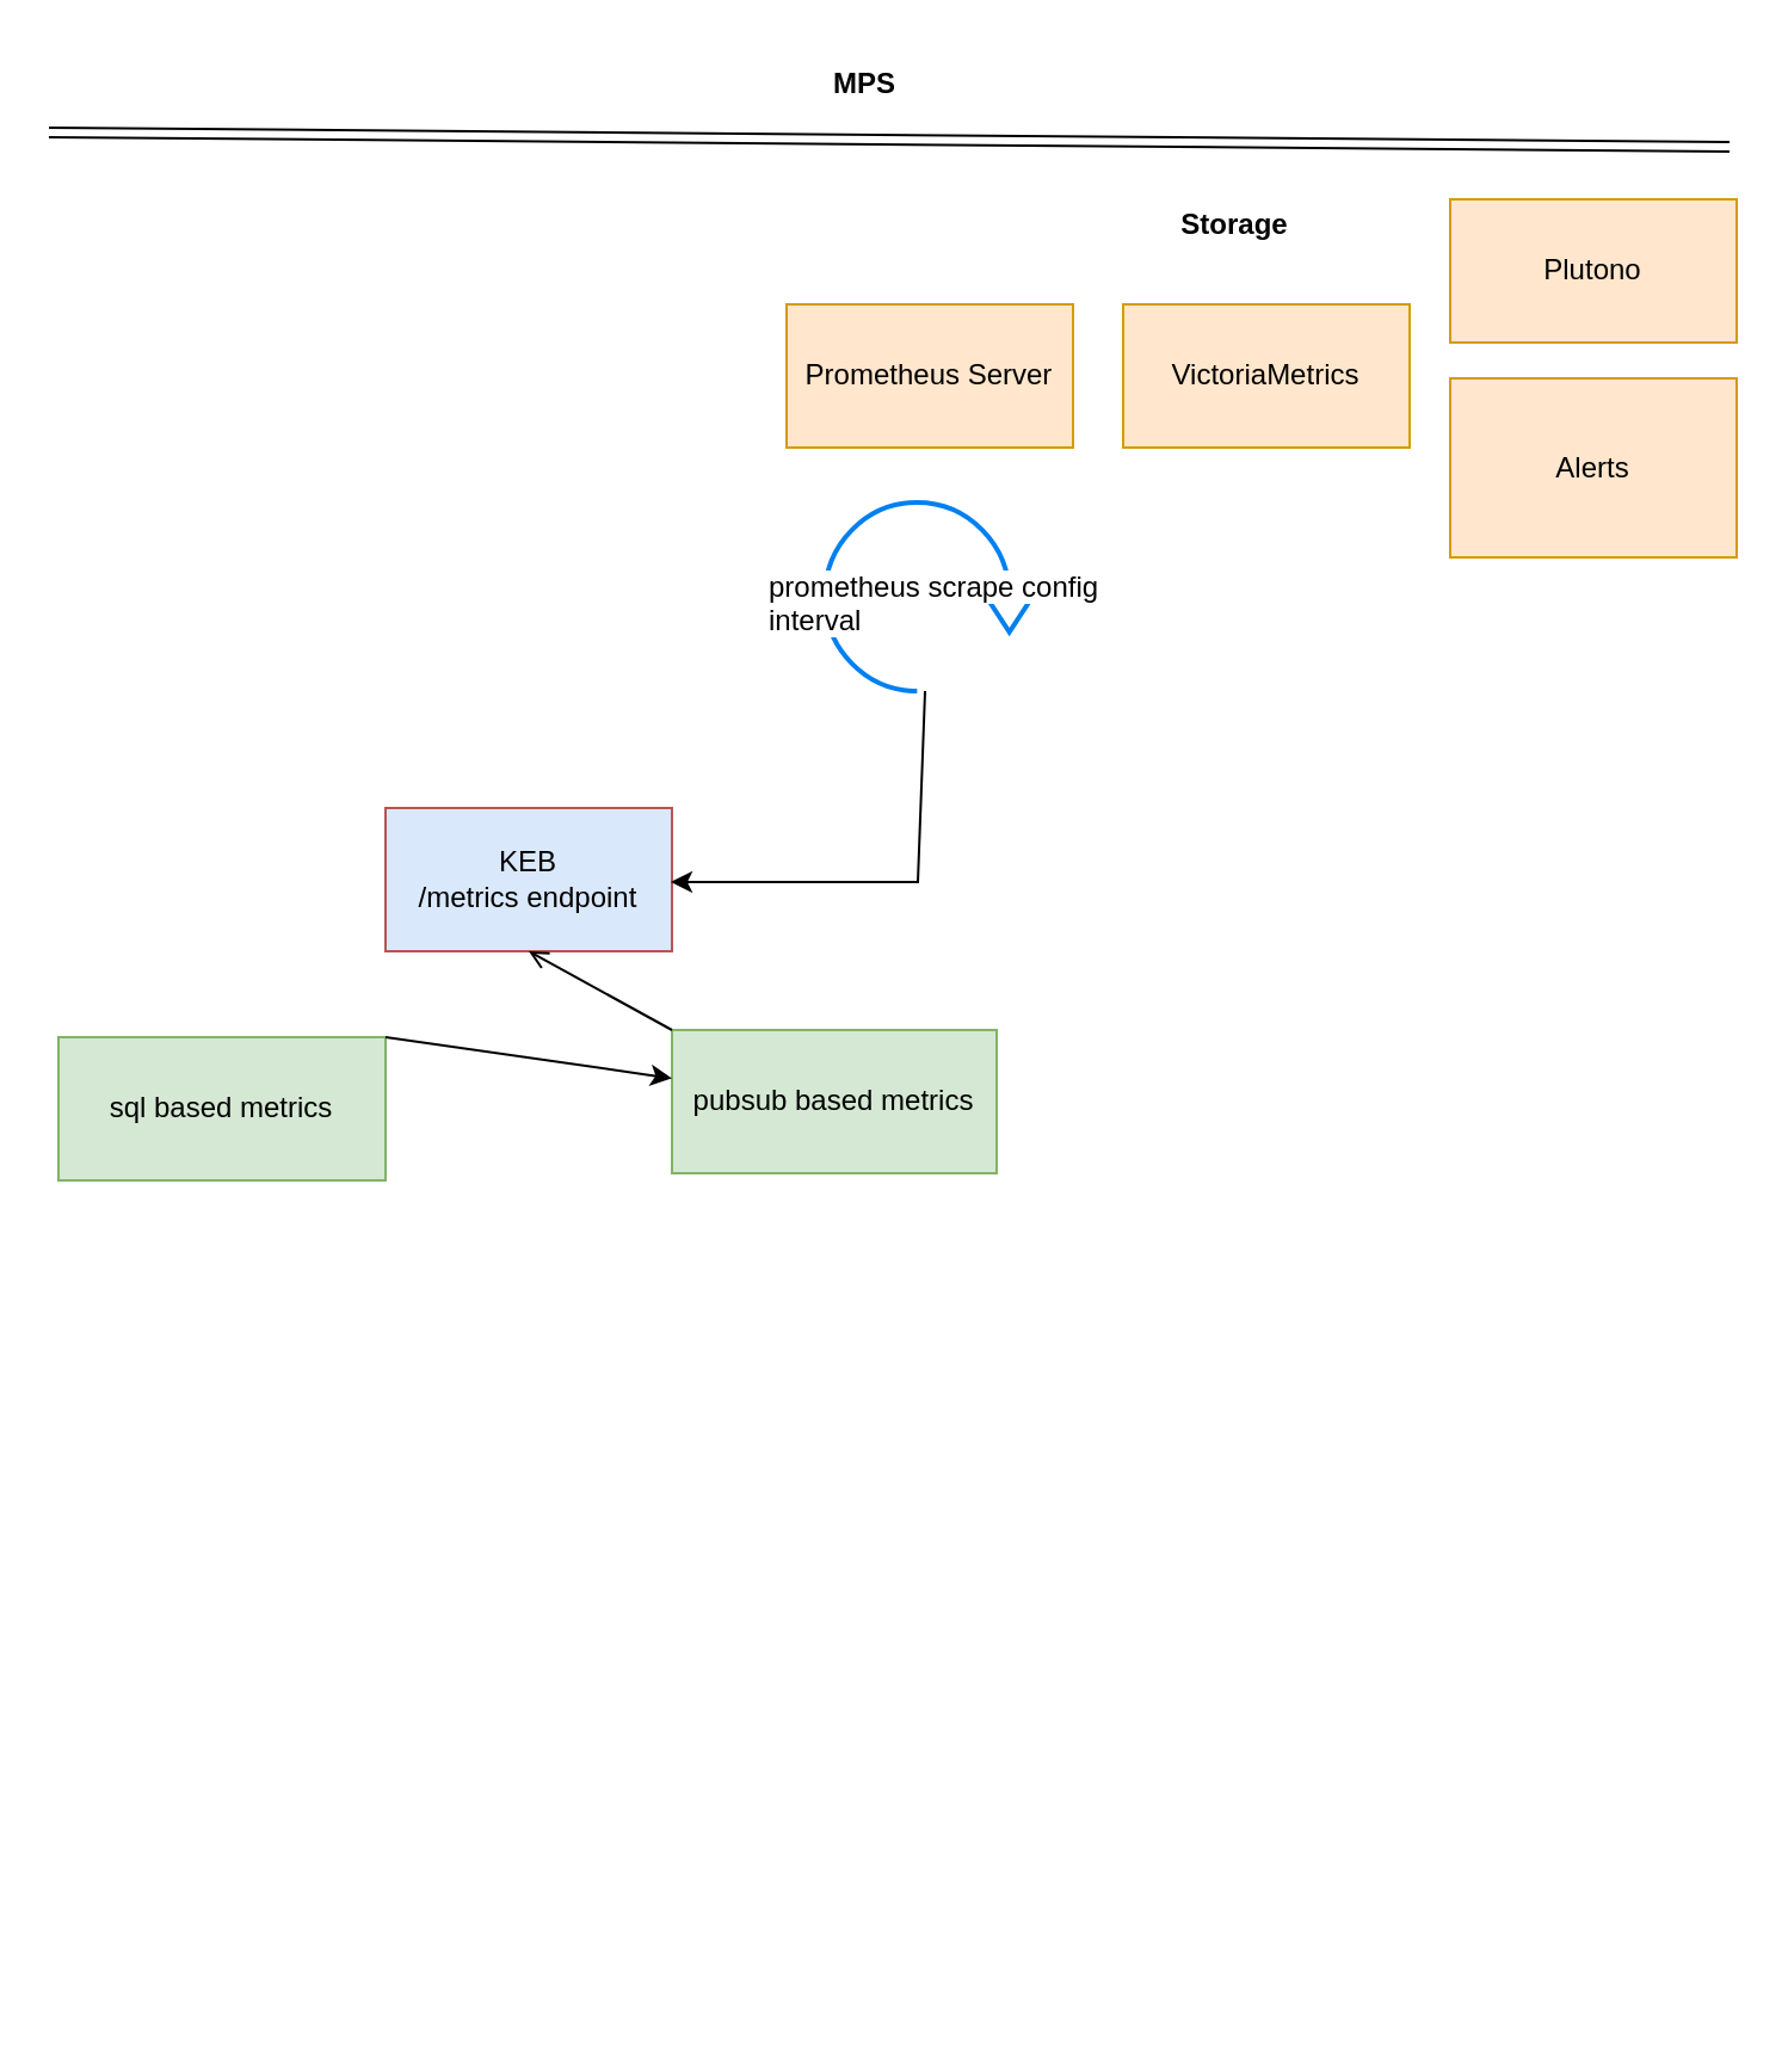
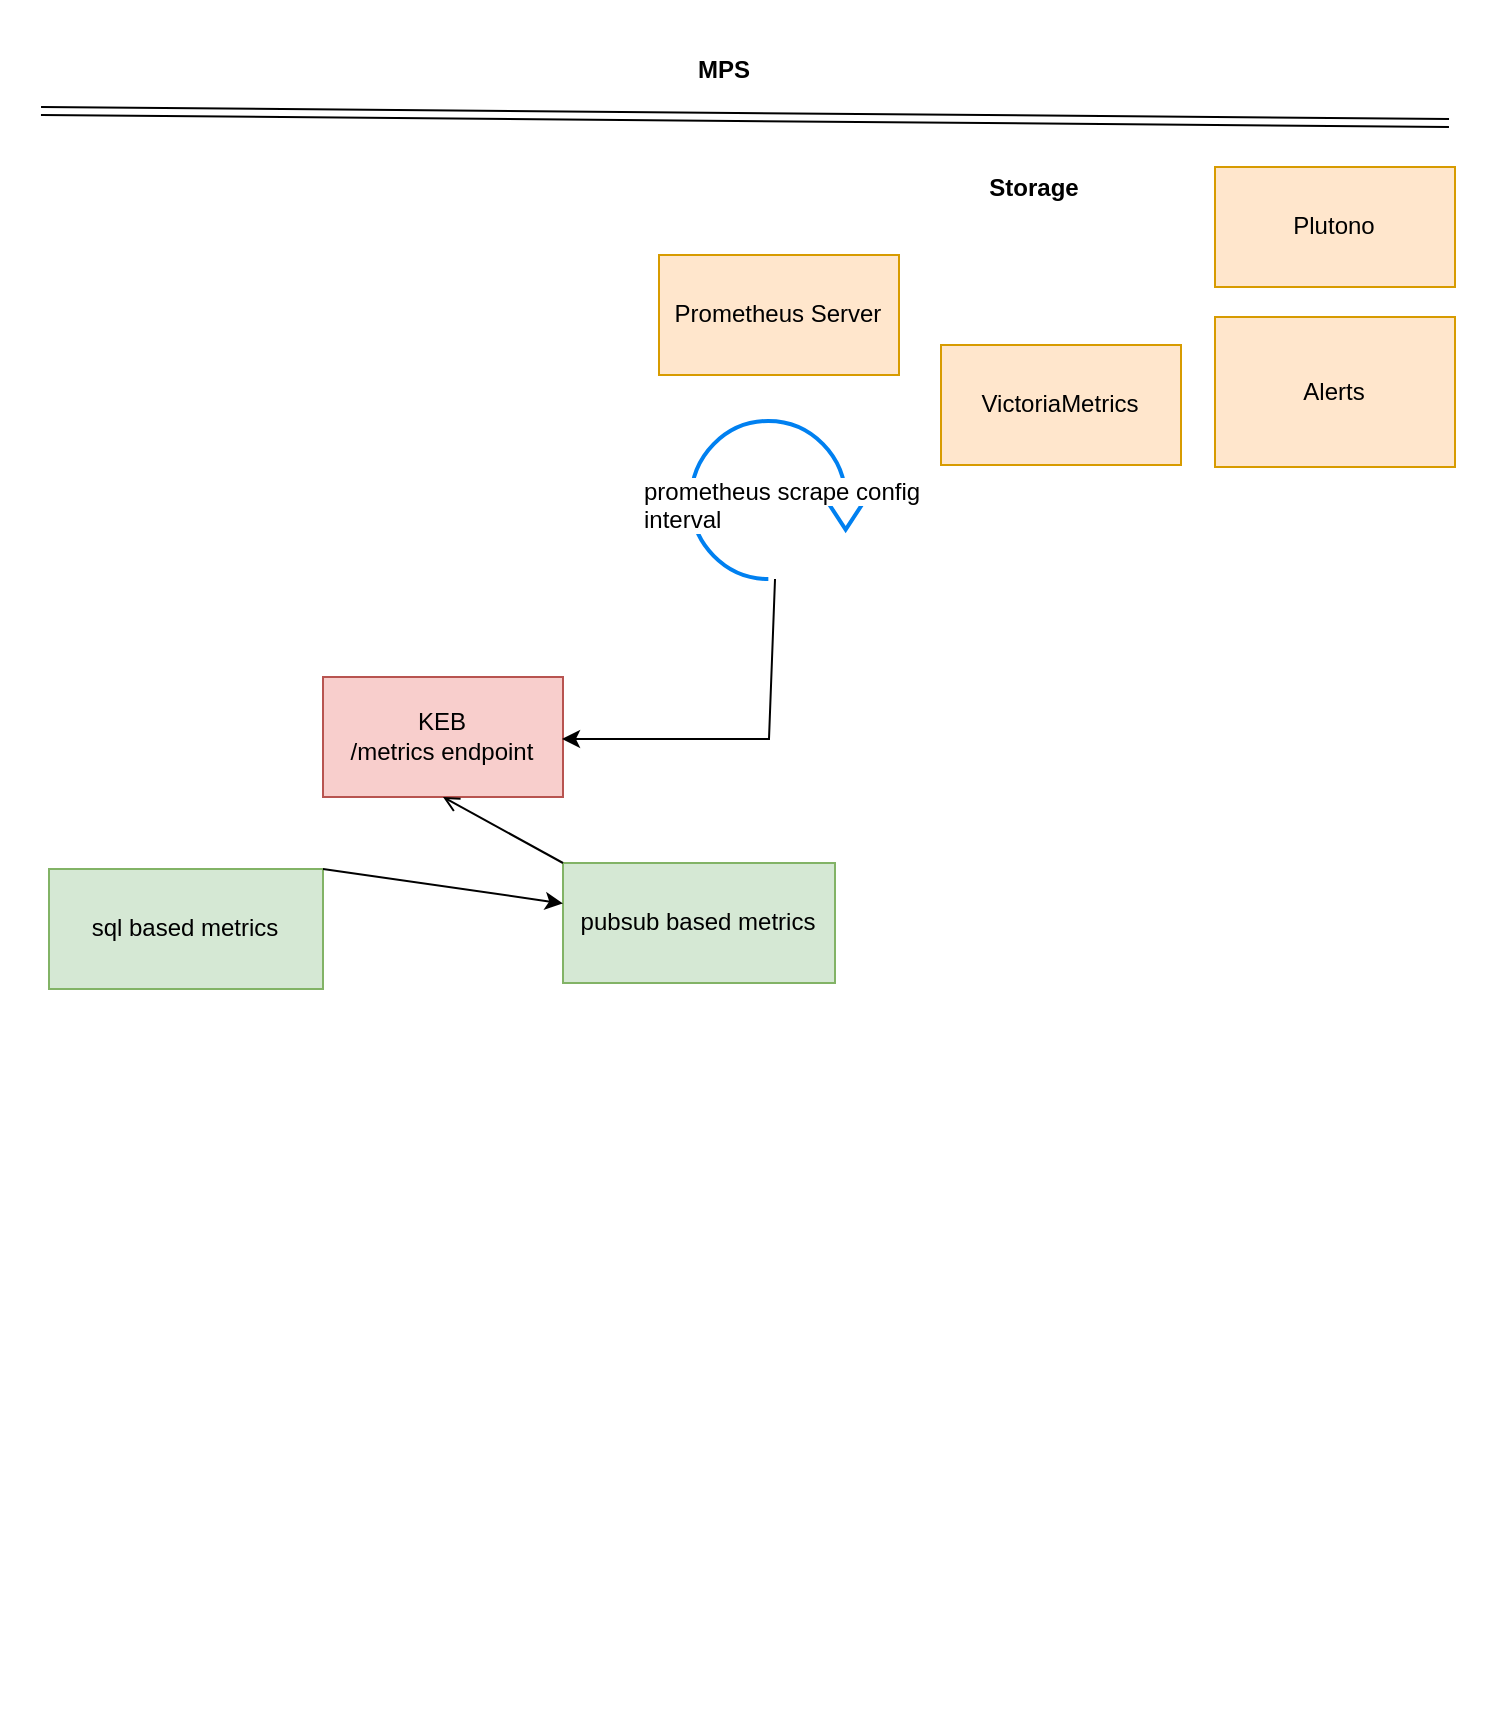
- <mxCell id="7" value="VictoriaMetrics" style="rounded=0;whiteSpace=wrap;html=1;fillColor=#ffe6cc;strokeColor=#d79b00;" parent="1" vertex="1"><mxGeometry x="470" y="127" width="120" height="60" as="geometry" /></mxCell>
+ <mxCell id="7" value="VictoriaMetrics" style="rounded=0;whiteSpace=wrap;html=1;fillColor=#ffe6cc;strokeColor=#d79b00;" parent="1" vertex="1"><mxGeometry x="470" y="172" width="120" height="60" as="geometry" /></mxCell>
- <mxCell id="2" value="KEB&lt;br&gt;/metrics endpoint" style="rounded=0;whiteSpace=wrap;html=1;fillColor=#dae8fc;strokeColor=#b85450;" parent="1" vertex="1"><mxGeometry x="161" y="338" width="120" height="60" as="geometry" /></mxCell>
+ <mxCell id="2" value="KEB&lt;br&gt;/metrics endpoint" style="rounded=0;whiteSpace=wrap;html=1;fillColor=#f8cecc;strokeColor=#b85450;" parent="1" vertex="1"><mxGeometry x="161" y="338" width="120" height="60" as="geometry" /></mxCell>
